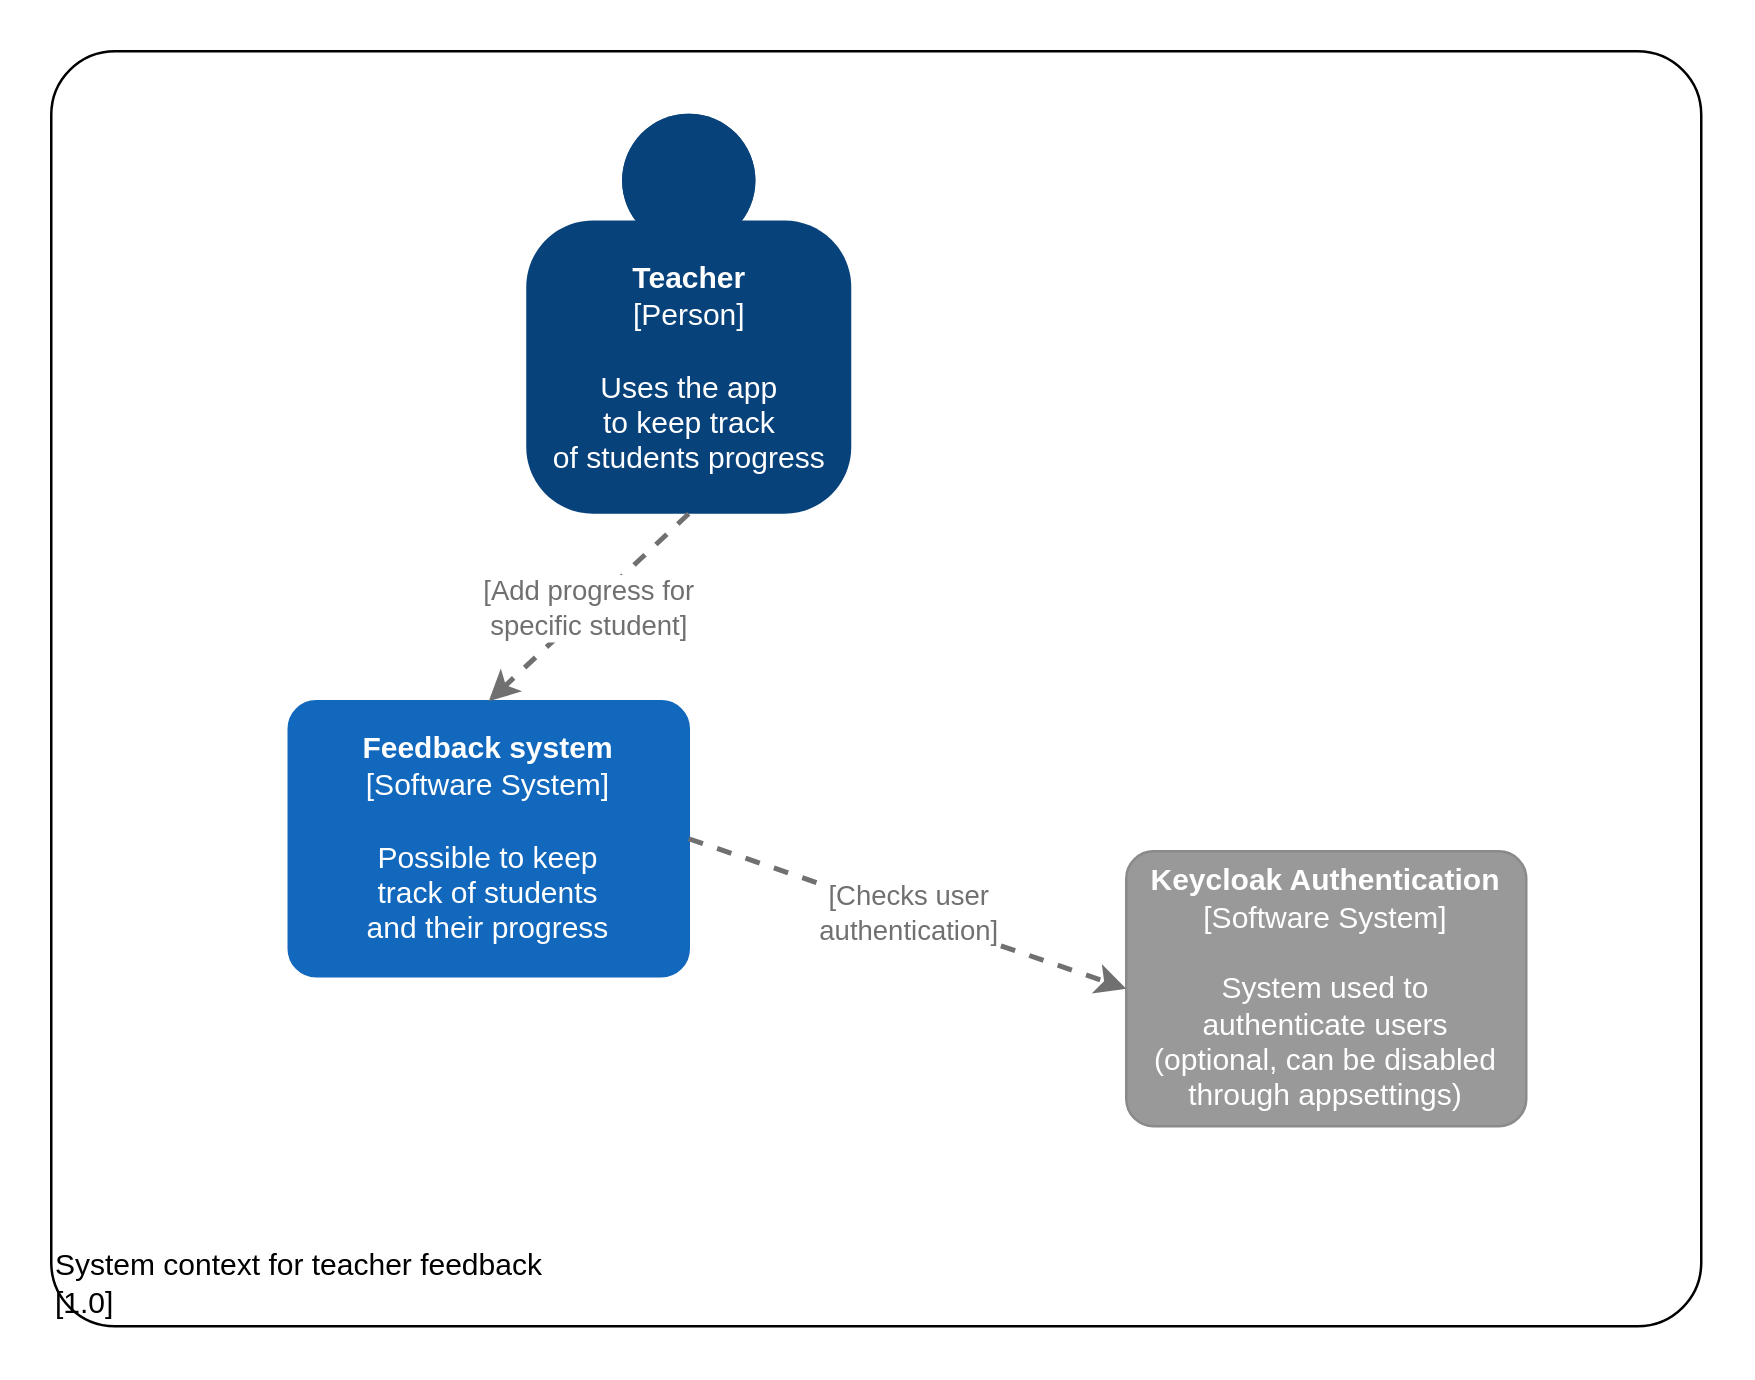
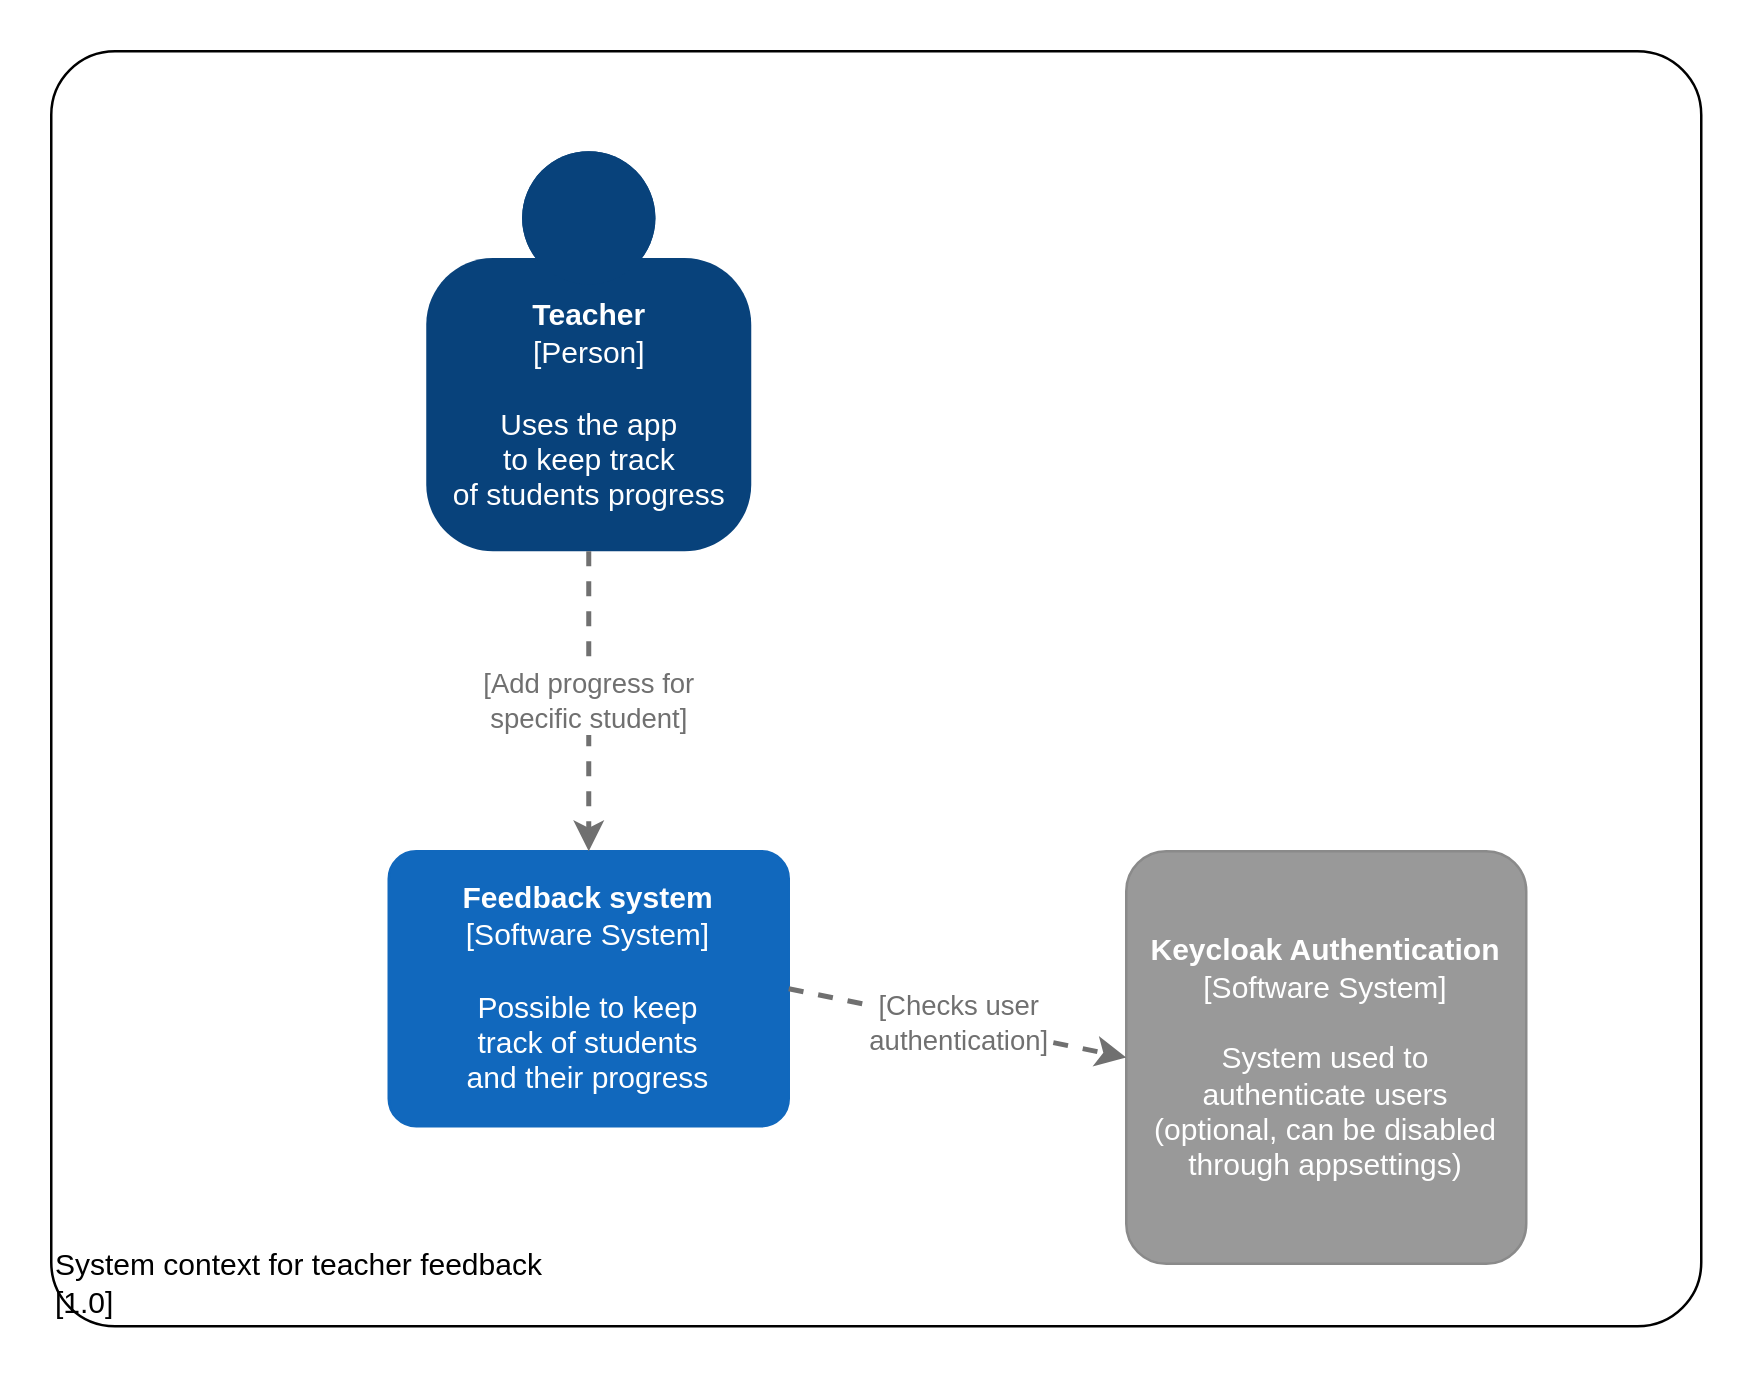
- <mxCell id="3" value="&lt;b&gt;Teacher&lt;/b&gt;&lt;div&gt;[Person]&lt;/div&gt;&lt;br&gt;&lt;div&gt;Uses the app &#10;to keep track &#10;of students progress&lt;/div&gt;" style="html=1;dashed=0;whitespace=wrap;fillColor=#08427b;strokeColor=none;fontColor=#ffffff;shape=mxgraph.c4.person;align=center;metaEdit=1;points=[[0.5,0,0],[1,0.5,0],[1,0.75,0],[0.75,1,0],[0.5,1,0],[0.25,1,0],[0,0.75,0],[0,0.5,0]];metaData={&quot;c4Type&quot;:{&quot;editable&quot;:false}};" parent="1" vertex="1"><mxGeometry x="210" y="45" width="130" height="160" as="geometry" /></mxCell>
+ <mxCell id="3" value="&lt;b&gt;Teacher&lt;/b&gt;&lt;div&gt;[Person]&lt;/div&gt;&lt;br&gt;&lt;div&gt;Uses the app &#10;to keep track &#10;of students progress&lt;/div&gt;" style="html=1;dashed=0;whitespace=wrap;fillColor=#08427b;strokeColor=none;fontColor=#ffffff;shape=mxgraph.c4.person;align=center;metaEdit=1;points=[[0.5,0,0],[1,0.5,0],[1,0.75,0],[0.75,1,0],[0.5,1,0],[0.25,1,0],[0,0.75,0],[0,0.5,0]];metaData={&quot;c4Type&quot;:{&quot;editable&quot;:false}};" parent="1" vertex="1"><mxGeometry x="170" y="60" width="130" height="160" as="geometry" /></mxCell>
- <mxCell id="4" value="&lt;b&gt;Feedback system&lt;/b&gt;&lt;div&gt;[Software System]&lt;/div&gt;&lt;br&gt;&lt;div&gt;Possible to keep&#10;track of students&#10;and their progress&lt;/div&gt;" style="rounded=1;whiteSpace=wrap;html=1;labelBackgroundColor=none;fillColor=#1168BD;fontColor=#ffffff;align=center;arcSize=10;strokeColor=#1168BD;metaEdit=1;metaData={&quot;c4Type&quot;:{&quot;editable&quot;:false}};points=[[0.25,0,0],[0.5,0,0],[0.75,0,0],[1,0.25,0],[1,0.5,0],[1,0.75,0],[0.75,1,0],[0.5,1,0],[0.25,1,0],[0,0.75,0],[0,0.5,0],[0,0.25,0]];" parent="1" vertex="1"><mxGeometry x="115" y="280" width="160" height="110.0" as="geometry" /></mxCell>
+ <mxCell id="4" value="&lt;b&gt;Feedback system&lt;/b&gt;&lt;div&gt;[Software System]&lt;/div&gt;&lt;br&gt;&lt;div&gt;Possible to keep&#10;track of students&#10;and their progress&lt;/div&gt;" style="rounded=1;whiteSpace=wrap;html=1;labelBackgroundColor=none;fillColor=#1168BD;fontColor=#ffffff;align=center;arcSize=10;strokeColor=#1168BD;metaEdit=1;metaData={&quot;c4Type&quot;:{&quot;editable&quot;:false}};points=[[0.25,0,0],[0.5,0,0],[0.75,0,0],[1,0.25,0],[1,0.5,0],[1,0.75,0],[0.75,1,0],[0.5,1,0],[0.25,1,0],[0,0.75,0],[0,0.5,0],[0,0.25,0]];" parent="1" vertex="1"><mxGeometry x="155" y="340" width="160" height="110.0" as="geometry" /></mxCell>
- <mxCell id="6" value="&lt;b&gt;Keycloak Authentication&lt;/b&gt;&lt;div&gt;[Software System]&lt;/div&gt;&lt;br&gt;&lt;div&gt;System used to&#10;authenticate users&#10;(optional, can be disabled through appsettings)&lt;/div&gt;" style="rounded=1;whiteSpace=wrap;html=1;labelBackgroundColor=none;fillColor=#999999;fontColor=#ffffff;align=center;arcSize=10;strokeColor=#8A8A8A;metaEdit=1;metaData={&quot;c4Type&quot;:{&quot;editable&quot;:false}};points=[[0.25,0,0],[0.5,0,0],[0.75,0,0],[1,0.25,0],[1,0.5,0],[1,0.75,0],[0.75,1,0],[0.5,1,0],[0.25,1,0],[0,0.75,0],[0,0.5,0],[0,0.25,0]];" parent="1" vertex="1"><mxGeometry x="450" y="340" width="160" height="110.0" as="geometry" /></mxCell>
+ <mxCell id="6" value="&lt;b&gt;Keycloak Authentication&lt;/b&gt;&lt;div&gt;[Software System]&lt;/div&gt;&lt;br&gt;&lt;div&gt;System used to&#10;authenticate users&#10;(optional, can be disabled through appsettings)&lt;/div&gt;" style="rounded=1;whiteSpace=wrap;html=1;labelBackgroundColor=none;fillColor=#999999;fontColor=#ffffff;align=center;arcSize=10;strokeColor=#8A8A8A;metaEdit=1;metaData={&quot;c4Type&quot;:{&quot;editable&quot;:false}};points=[[0.25,0,0],[0.5,0,0],[0.75,0,0],[1,0.25,0],[1,0.5,0],[1,0.75,0],[0.75,1,0],[0.5,1,0],[0.25,1,0],[0,0.75,0],[0,0.5,0],[0,0.25,0]];" parent="1" vertex="1"><mxGeometry x="450" y="340" width="160" height="165" as="geometry" /></mxCell>
